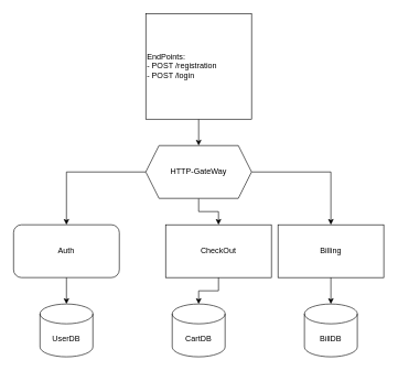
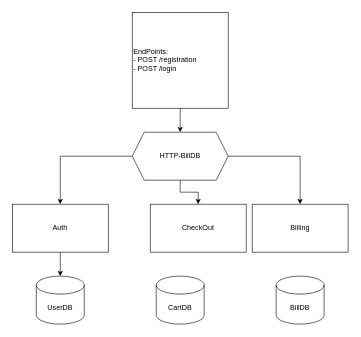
- <mxCell id="5" value="HTTP-GateWay" style="shape=hexagon;perimeter=hexagonPerimeter2;whiteSpace=wrap;html=1;fixedSize=1;fillColor=#FFFFFF;size=20;" vertex="1" parent="1"><mxGeometry x="220" y="220" width="160" height="80" as="geometry" /></mxCell>
+ <mxCell id="5" value="HTTP-BillDB" style="shape=hexagon;perimeter=hexagonPerimeter2;whiteSpace=wrap;html=1;fixedSize=1;fillColor=#FFFFFF;size=20;" vertex="1" parent="1"><mxGeometry x="220" y="220" width="160" height="80" as="geometry" /></mxCell>
- <mxCell id="6" value="Auth" style="whiteSpace=wrap;html=1;fillColor=#FFFFFF;rounded=1;" vertex="1" parent="1"><mxGeometry x="20" y="340" width="160" height="80" as="geometry" /></mxCell>
+ <mxCell id="6" value="Auth" style="rounded=0;whiteSpace=wrap;html=1;fillColor=#FFFFFF;" vertex="1" parent="1"><mxGeometry x="20" y="340" width="160" height="80" as="geometry" /></mxCell>
- <mxCell id="12" style="edgeStyle=orthogonalEdgeStyle;rounded=0;orthogonalLoop=1;jettySize=auto;html=1;entryX=0.5;entryY=0;entryDx=0;entryDy=0;entryPerimeter=0;" edge="1" parent="1" source="7" target="11"><mxGeometry relative="1" as="geometry" /></mxCell>
- <mxCell id="14" style="edgeStyle=orthogonalEdgeStyle;rounded=0;orthogonalLoop=1;jettySize=auto;html=1;entryX=0.5;entryY=0;entryDx=0;entryDy=0;entryPerimeter=0;" edge="1" parent="1" source="8" target="13"><mxGeometry relative="1" as="geometry" /></mxCell>
